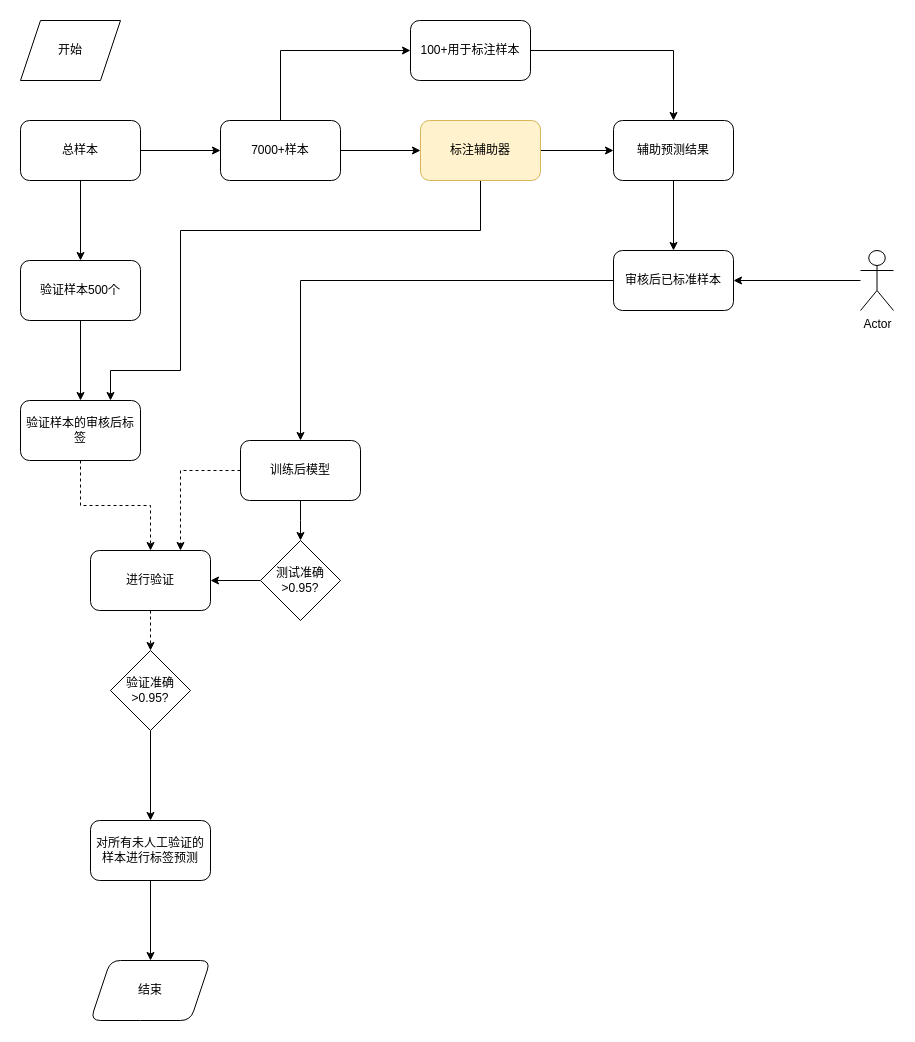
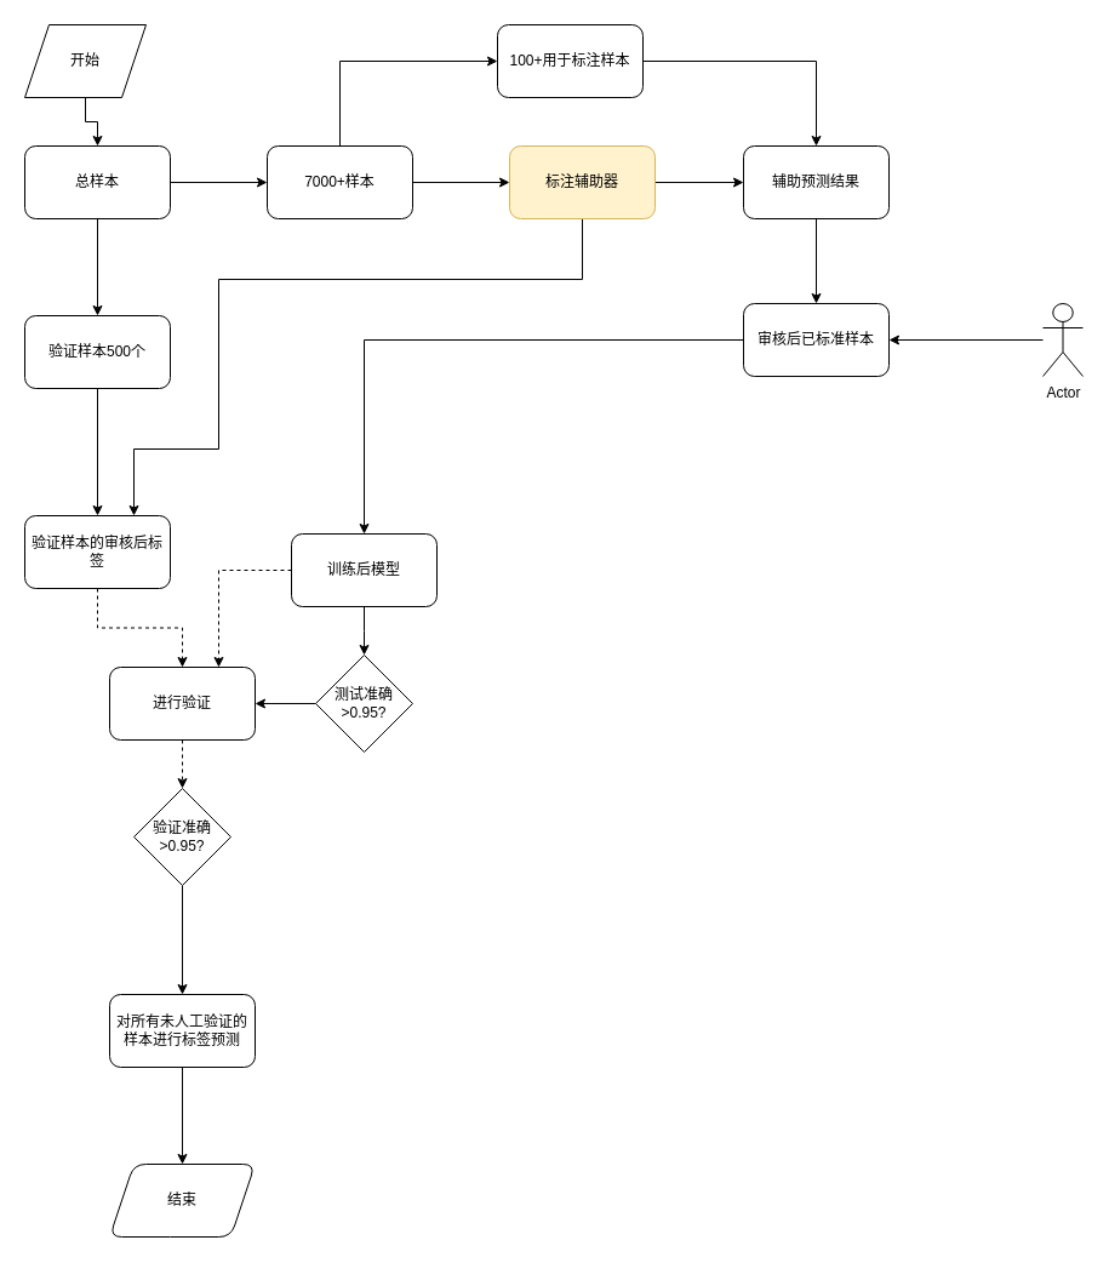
+ <mxCell id="33" style="edgeStyle=orthogonalEdgeStyle;rounded=0;orthogonalLoop=1;jettySize=auto;html=1;entryX=0.5;entryY=0;entryDx=0;entryDy=0;" edge="1" parent="1" source="34" target="4"><mxGeometry relative="1" as="geometry" /></mxCell>
- <mxCell id="27" value="验证样本的审核后标签" style="whiteSpace=wrap;html=1;rounded=1;" vertex="1" parent="1"><mxGeometry x="20" y="400" width="120" height="60" as="geometry" /></mxCell>
+ <mxCell id="27" value="验证样本的审核后标签" style="whiteSpace=wrap;html=1;rounded=1;" vertex="1" parent="1"><mxGeometry x="20" y="425" width="120" height="60" as="geometry" /></mxCell>
